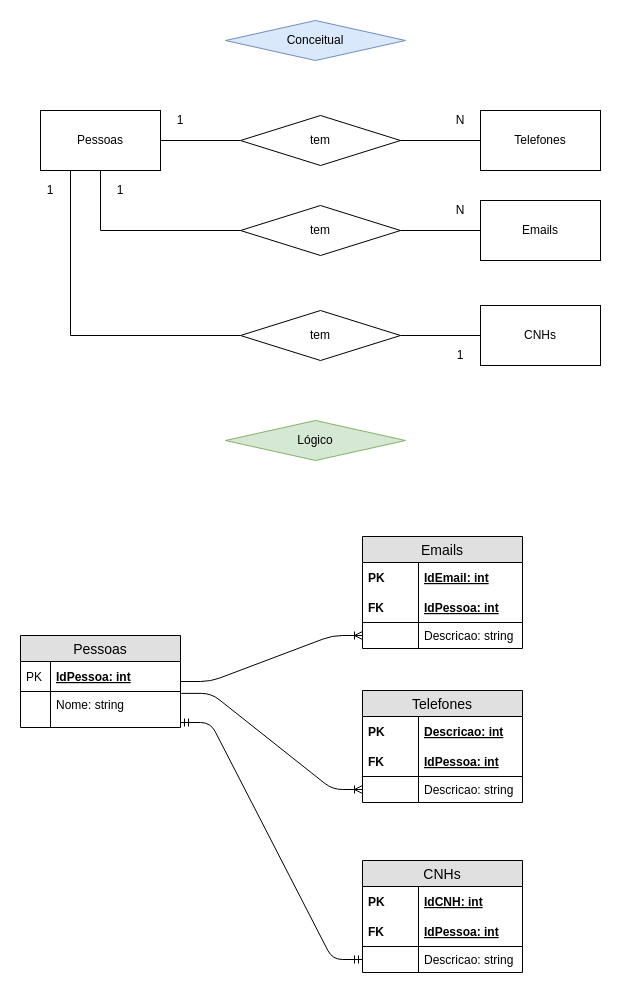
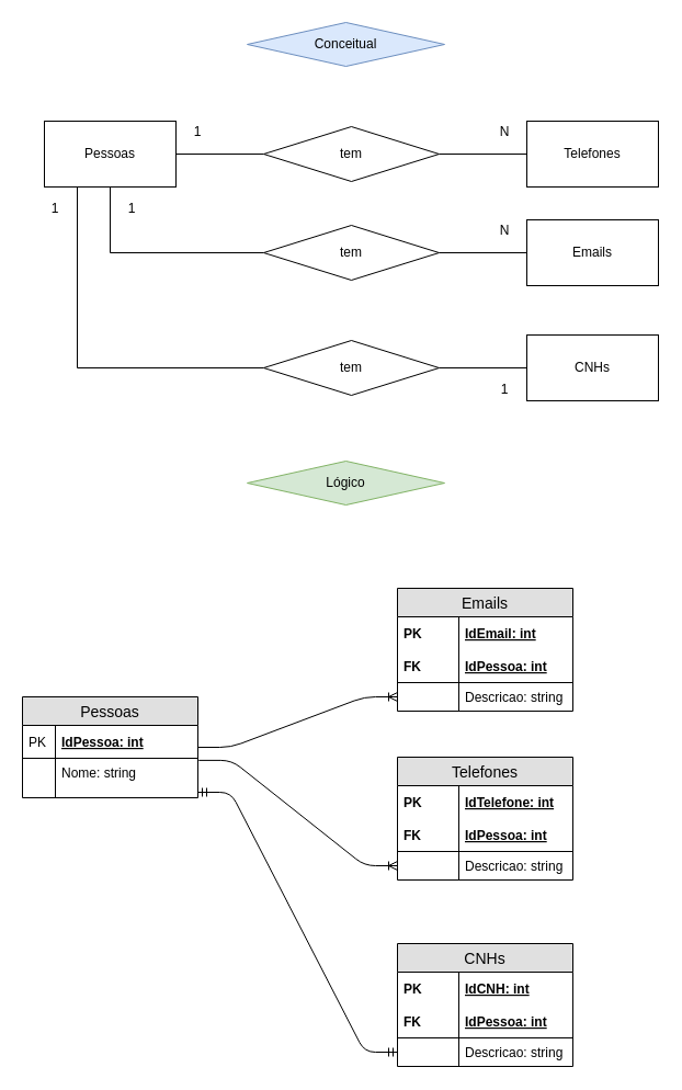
- <mxCell id="38" value="Descricao: int" style="shape=partialRectangle;top=0;left=0;right=0;bottom=0;align=left;verticalAlign=middle;fillColor=none;spacingLeft=60;spacingRight=4;overflow=hidden;rotatable=0;points=[[0,0.5],[1,0.5]];portConstraint=eastwest;dropTarget=0;fontStyle=5;fontSize=12;" vertex="1" parent="37"><mxGeometry y="26" width="160" height="30" as="geometry" /></mxCell>
+ <mxCell id="38" value="IdTelefone: int" style="shape=partialRectangle;top=0;left=0;right=0;bottom=0;align=left;verticalAlign=middle;fillColor=none;spacingLeft=60;spacingRight=4;overflow=hidden;rotatable=0;points=[[0,0.5],[1,0.5]];portConstraint=eastwest;dropTarget=0;fontStyle=5;fontSize=12;" vertex="1" parent="37"><mxGeometry y="26" width="160" height="30" as="geometry" /></mxCell>
